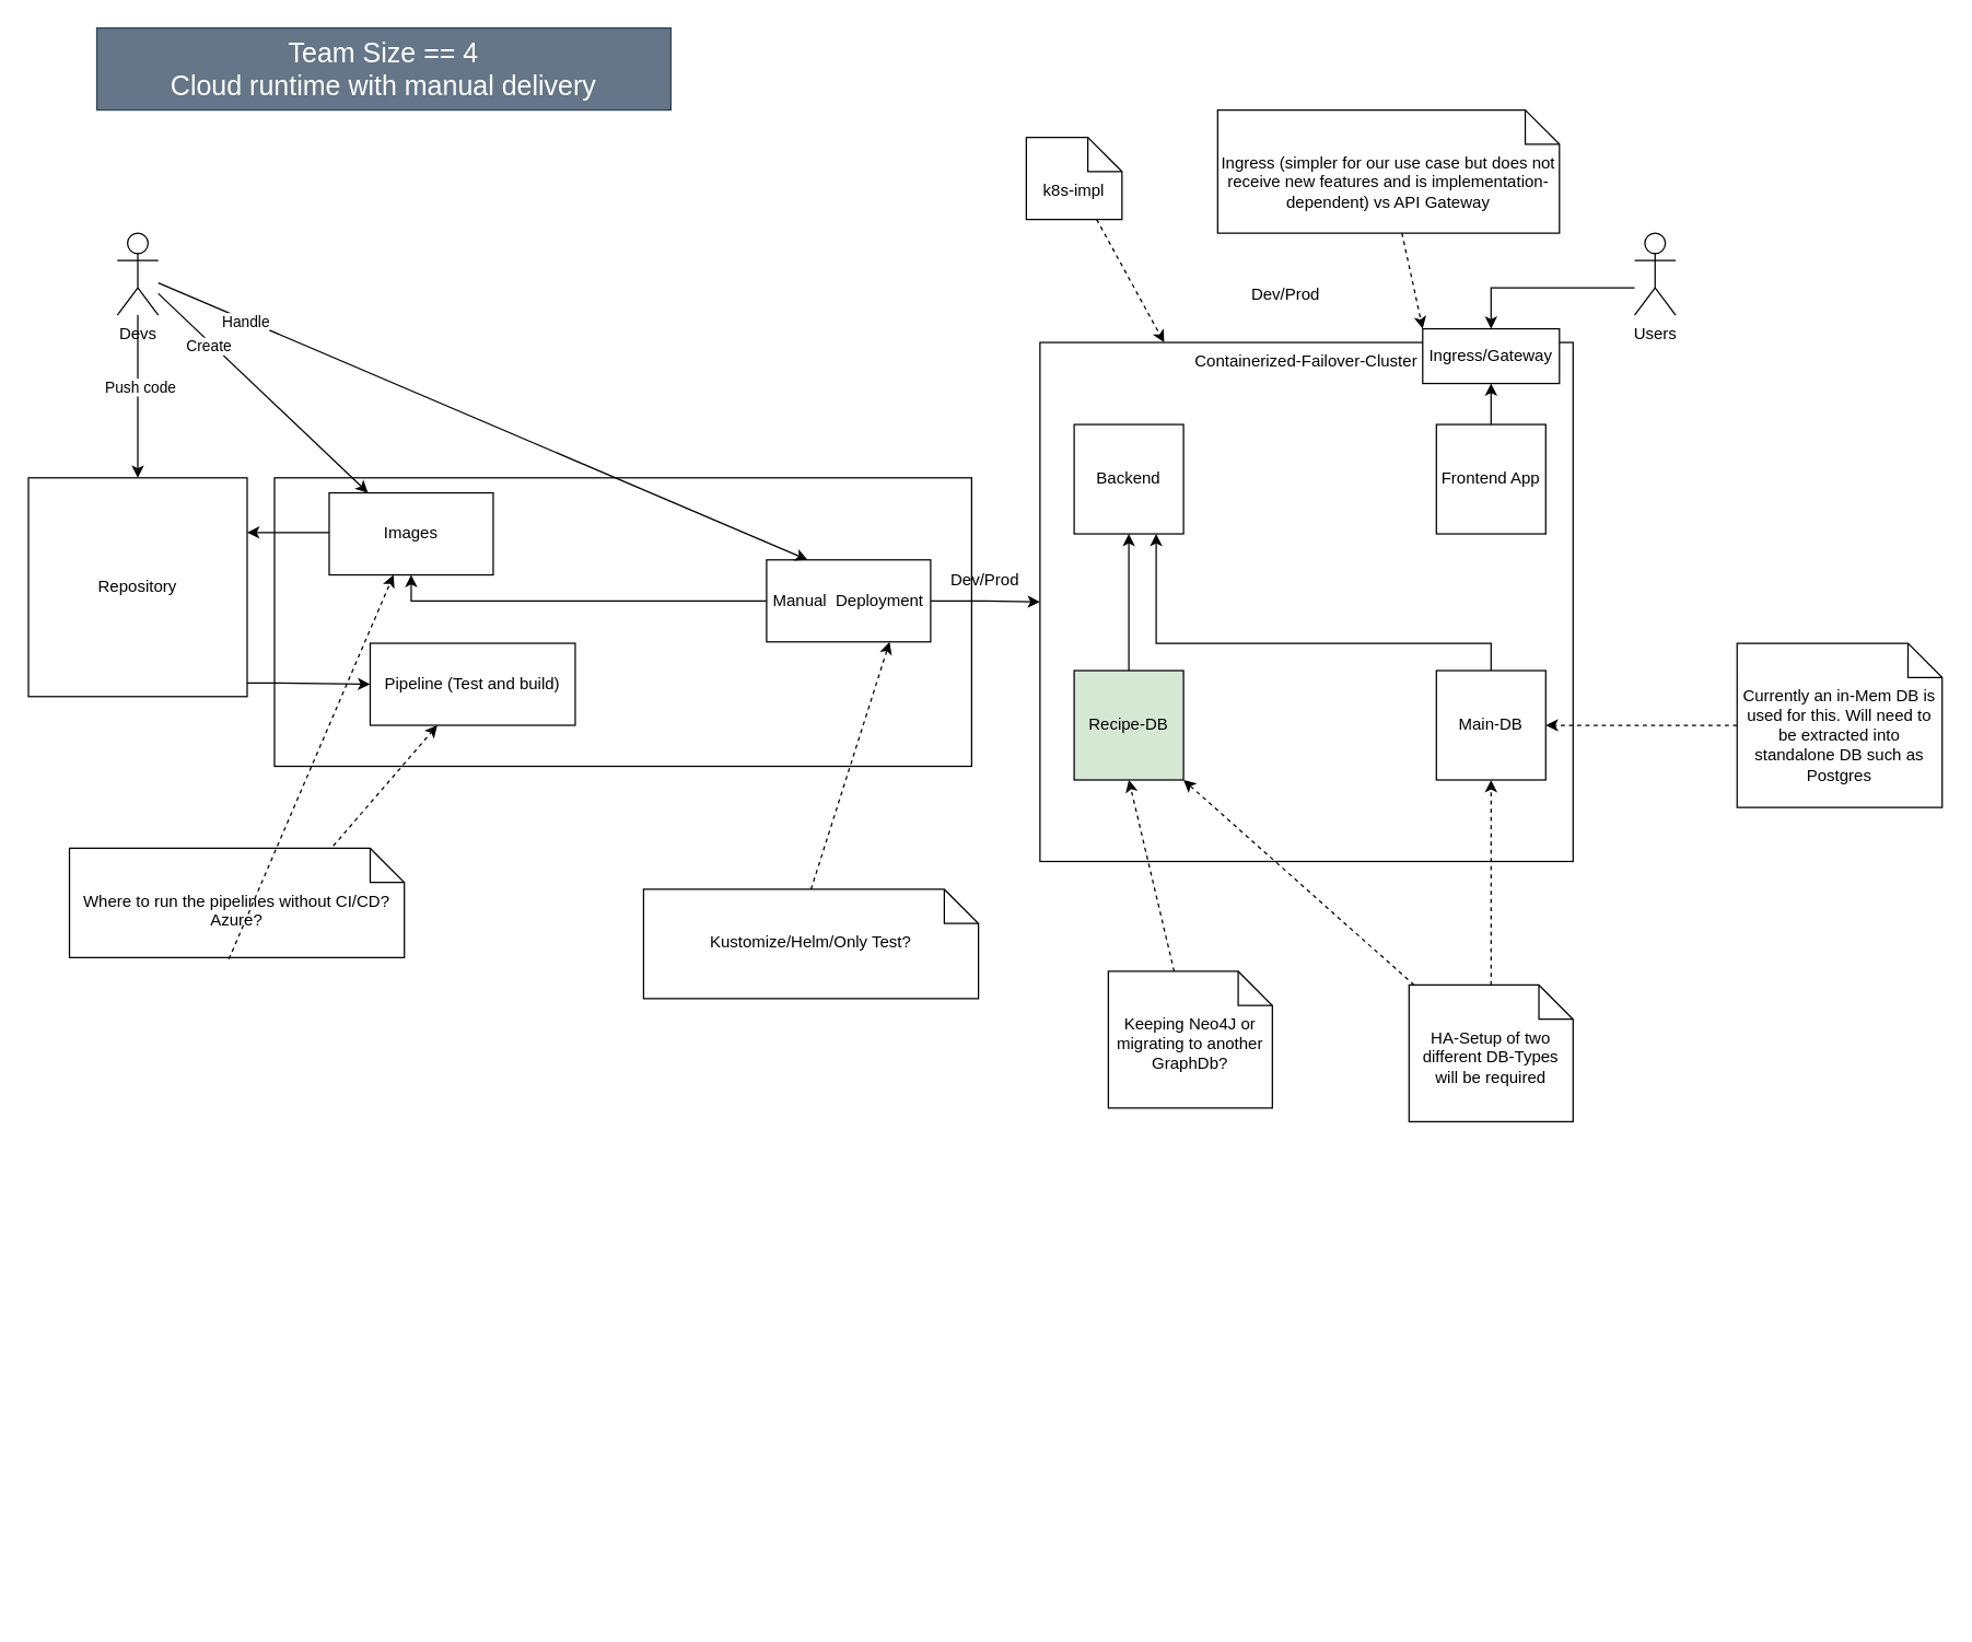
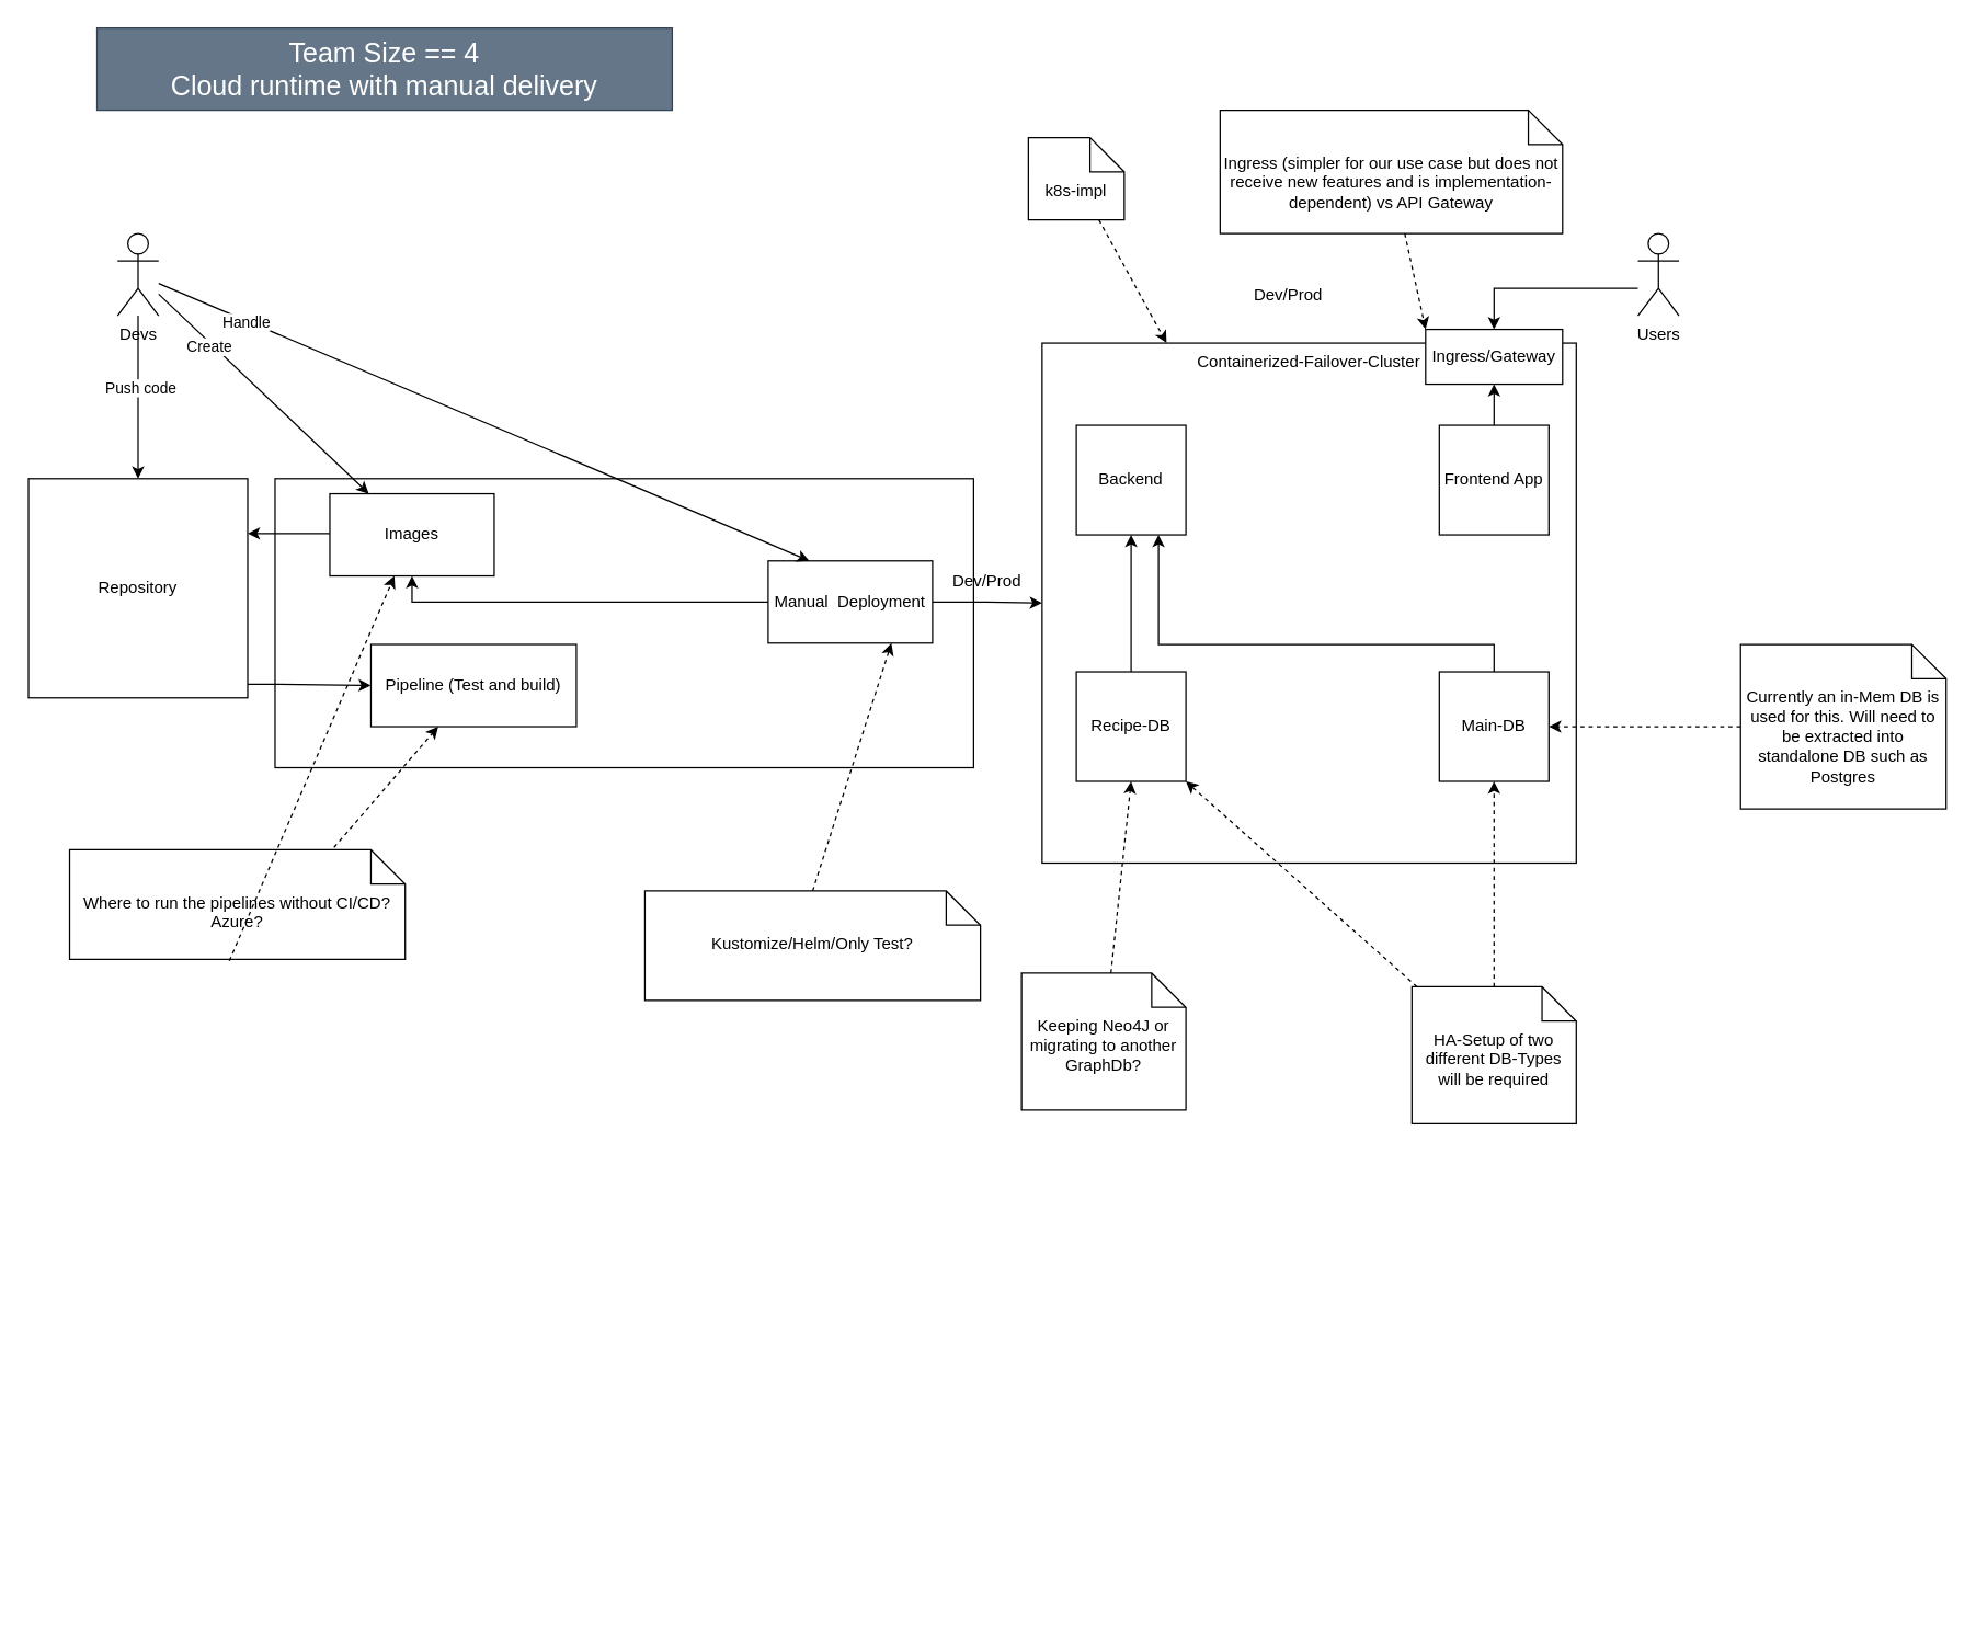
- <mxCell id="29" value="Recipe-DB" style="whiteSpace=wrap;html=1;aspect=fixed;fillColor=#d5e8d4;" vertex="1" parent="23"><mxGeometry x="25" y="260" width="80" height="80" as="geometry" /></mxCell>
+ <mxCell id="29" value="Recipe-DB" style="whiteSpace=wrap;html=1;aspect=fixed;" vertex="1" parent="23"><mxGeometry x="25" y="260" width="80" height="80" as="geometry" /></mxCell>
- <mxCell id="41" value="Keeping Neo4J or migrating to another GraphDb?" style="shape=note2;boundedLbl=1;whiteSpace=wrap;html=1;size=25;verticalAlign=top;align=center;" vertex="1" parent="1"><mxGeometry x="810" y="710" width="120" height="100" as="geometry" /></mxCell>
+ <mxCell id="41" value="Keeping Neo4J or migrating to another GraphDb?" style="shape=note2;boundedLbl=1;whiteSpace=wrap;html=1;size=25;verticalAlign=top;align=center;" vertex="1" parent="1"><mxGeometry x="745" y="710" width="120" height="100" as="geometry" /></mxCell>
